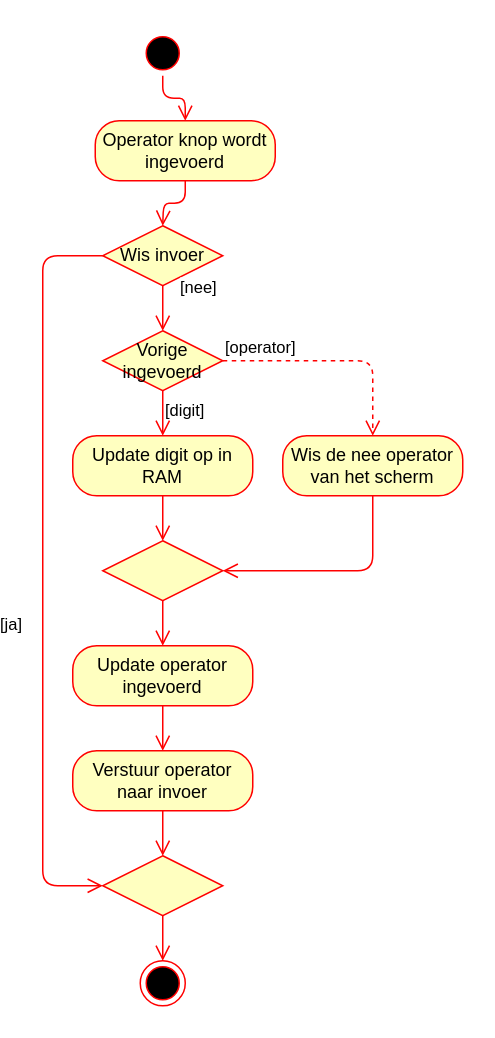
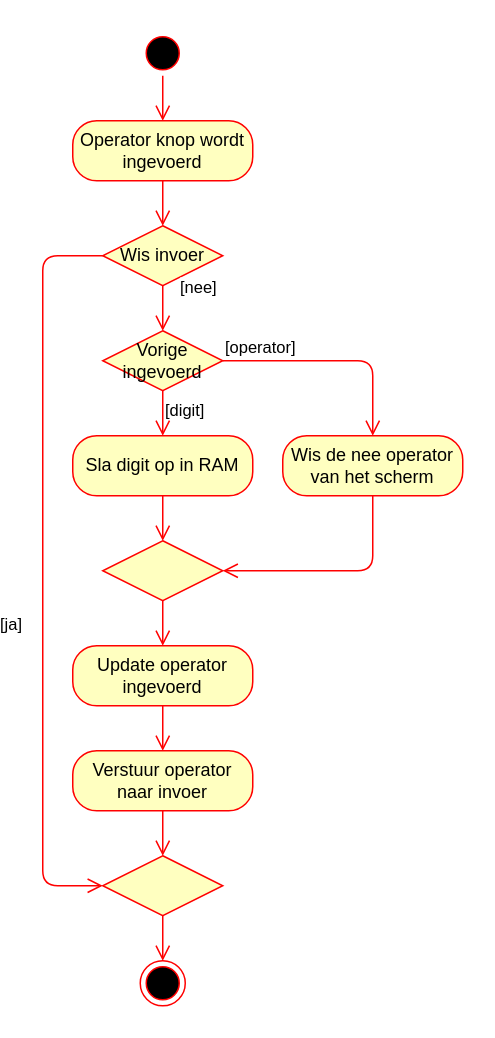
- <mxCell id="4" value="Operator knop wordt ingevoerd" style="rounded=1;whiteSpace=wrap;html=1;arcSize=40;fontColor=#000000;fillColor=#ffffc0;strokeColor=#ff0000;" vertex="1" parent="1"><mxGeometry x="55" y="80" width="120" height="40" as="geometry" /></mxCell>
+ <mxCell id="4" value="Operator knop wordt ingevoerd" style="rounded=1;whiteSpace=wrap;html=1;arcSize=40;fontColor=#000000;fillColor=#ffffc0;strokeColor=#ff0000;" vertex="1" parent="1"><mxGeometry x="40" y="80" width="120" height="40" as="geometry" /></mxCell>
- <mxCell id="14" value="[operator]" style="edgeStyle=orthogonalEdgeStyle;html=1;align=left;verticalAlign=bottom;endArrow=open;endSize=8;strokeColor=#ff0000;entryX=0.5;entryY=0;entryDx=0;entryDy=0;dashed=1;" edge="1" source="13" parent="1" target="20"><mxGeometry x="-1" relative="1" as="geometry"><mxPoint x="260" y="290" as="targetPoint" /><Array as="points"><mxPoint x="240" y="240" /></Array></mxGeometry></mxCell>
+ <mxCell id="14" value="[operator]" style="edgeStyle=orthogonalEdgeStyle;html=1;align=left;verticalAlign=bottom;endArrow=open;endSize=8;strokeColor=#ff0000;entryX=0.5;entryY=0;entryDx=0;entryDy=0;" edge="1" source="13" parent="1" target="20"><mxGeometry x="-1" relative="1" as="geometry"><mxPoint x="260" y="290" as="targetPoint" /><Array as="points"><mxPoint x="240" y="240" /></Array></mxGeometry></mxCell>
- <mxCell id="11" value="Update digit op in RAM" style="rounded=1;whiteSpace=wrap;html=1;arcSize=40;fontColor=#000000;fillColor=#ffffc0;strokeColor=#ff0000;" vertex="1" parent="1"><mxGeometry x="40" y="290" width="120" height="40" as="geometry" /></mxCell>
+ <mxCell id="11" value="Sla digit op in RAM" style="rounded=1;whiteSpace=wrap;html=1;arcSize=40;fontColor=#000000;fillColor=#ffffc0;strokeColor=#ff0000;" vertex="1" parent="1"><mxGeometry x="40" y="290" width="120" height="40" as="geometry" /></mxCell>
